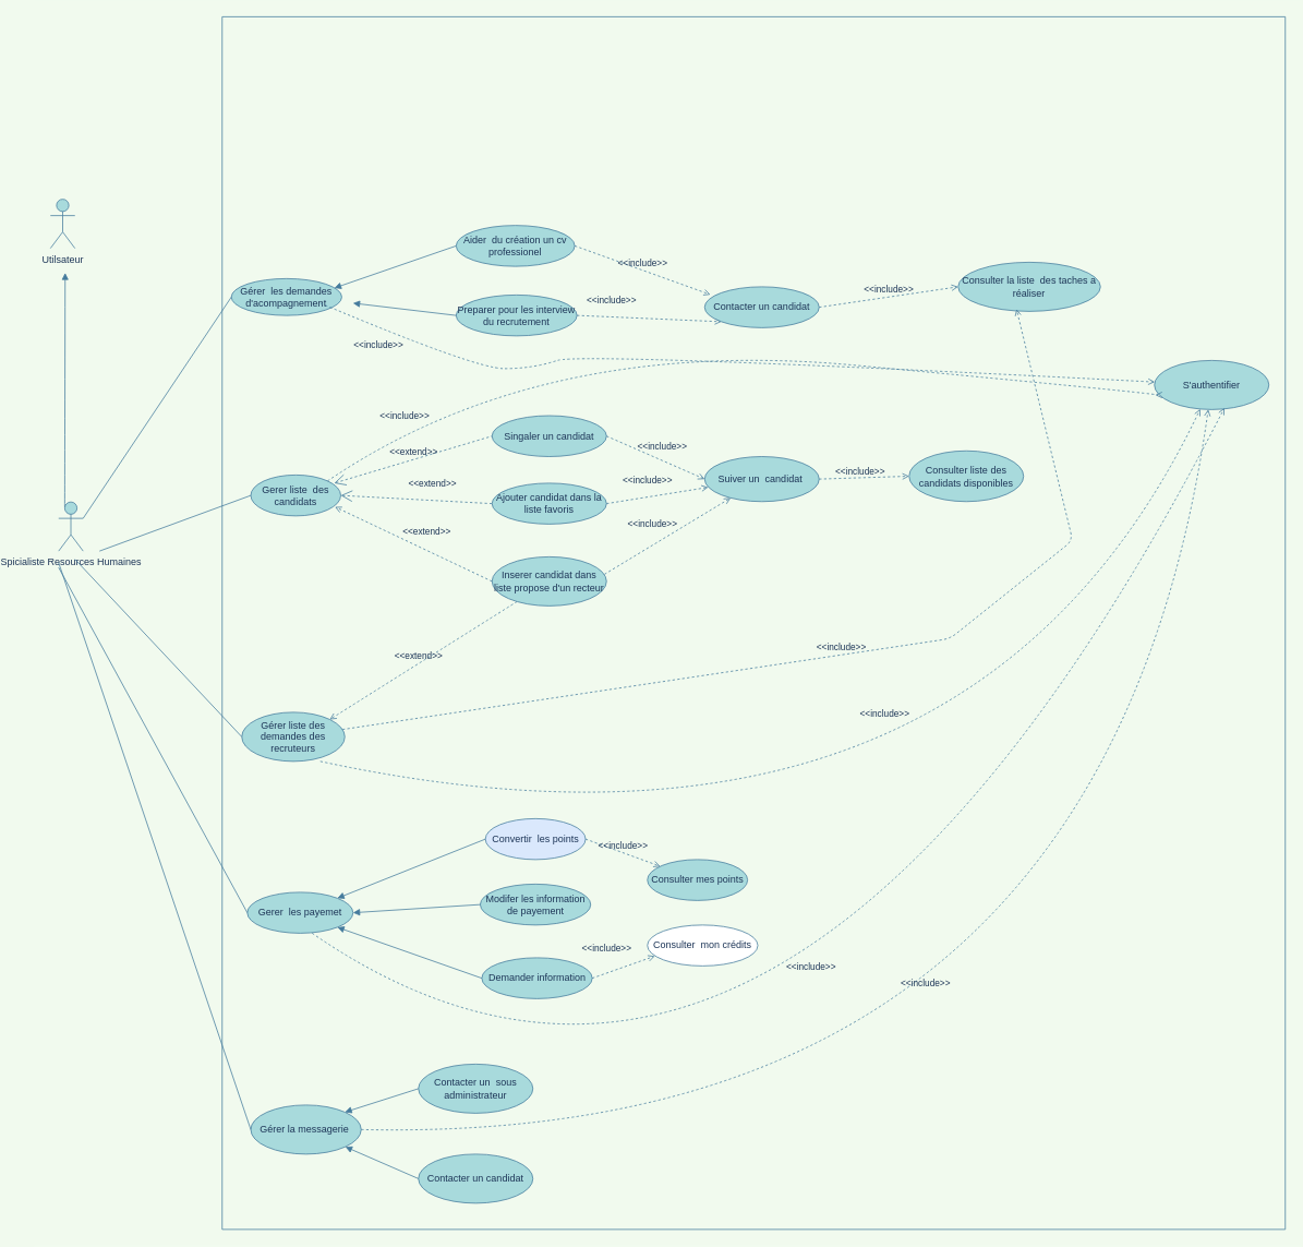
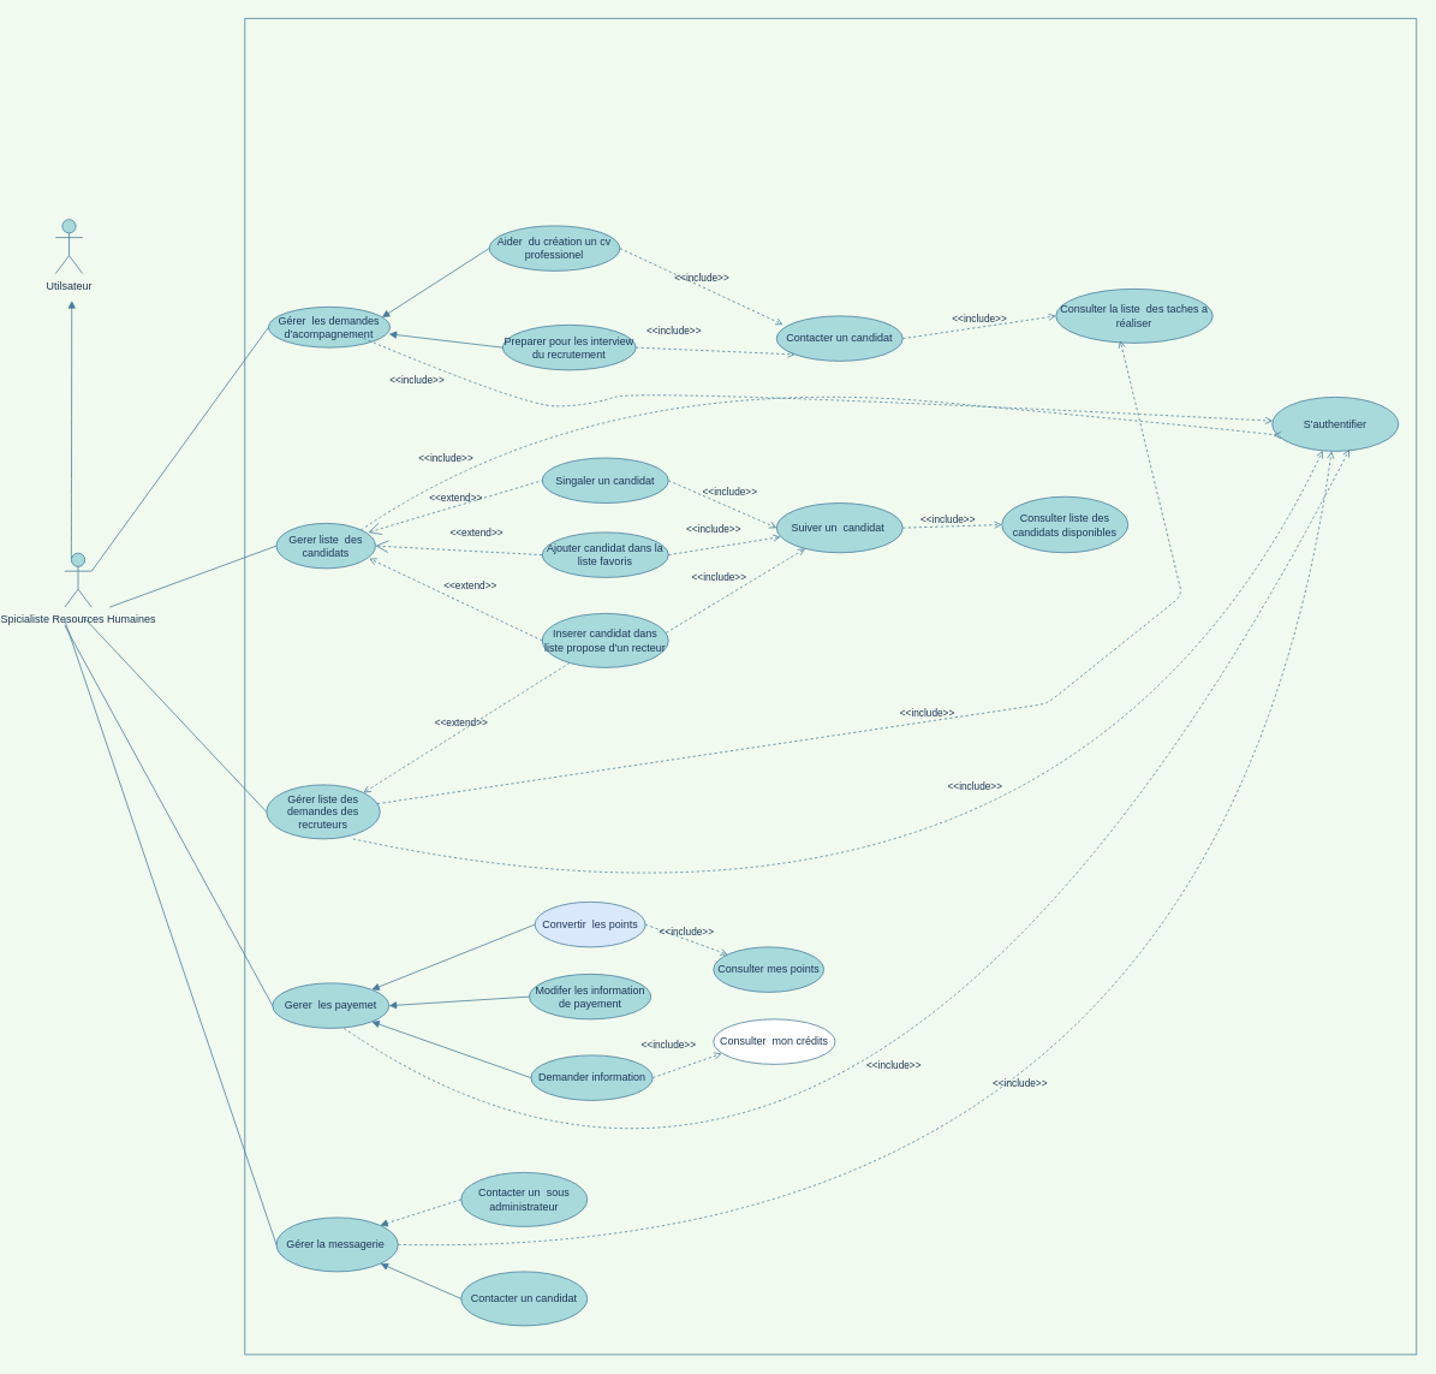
- <mxCell id="22" value="Aider&amp;nbsp; du création un cv professionel" style="ellipse;whiteSpace=wrap;html=1;rounded=0;sketch=0;fontColor=#1D3557;strokeColor=#457B9D;fillColor=#A8DADC;" parent="2" vertex="1"><mxGeometry x="286.13" y="255" width="145" height="50" as="geometry" /></mxCell>
+ <mxCell id="22" value="Aider&amp;nbsp; du création un cv professionel" style="ellipse;whiteSpace=wrap;html=1;rounded=0;sketch=0;fontColor=#1D3557;strokeColor=#457B9D;fillColor=#A8DADC;" parent="2" vertex="1"><mxGeometry x="271.13" y="230" width="145" height="50" as="geometry" /></mxCell>
- <mxCell id="12" value="Gérer&amp;nbsp; les demandes d'acompagnement" style="ellipse;whiteSpace=wrap;html=1;fillColor=#A8DADC;strokeColor=#457B9D;fontColor=#1D3557;" parent="2" vertex="1"><mxGeometry x="11.25" y="320" width="135" height="45" as="geometry" /></mxCell>
+ <mxCell id="12" value="Gérer&amp;nbsp; les demandes d'acompagnement" style="ellipse;whiteSpace=wrap;html=1;fillColor=#A8DADC;strokeColor=#457B9D;fontColor=#1D3557;" parent="2" vertex="1"><mxGeometry x="26.25" y="320" width="135" height="45" as="geometry" /></mxCell>
- <mxCell id="43" value="" style="html=1;verticalAlign=bottom;labelBackgroundColor=none;endArrow=block;endFill=1;rounded=0;exitX=0;exitY=0.5;exitDx=0;exitDy=0;entryX=1;entryY=0;entryDx=0;entryDy=0;strokeColor=#457B9D;fontColor=#1D3557;" parent="2" source="40" target="39" edge="1"><mxGeometry width="160" relative="1" as="geometry"><mxPoint x="370" y="1340" as="sourcePoint" /><mxPoint x="170" y="1360" as="targetPoint" /></mxGeometry></mxCell>
+ <mxCell id="43" value="" style="html=1;verticalAlign=bottom;labelBackgroundColor=none;endArrow=block;endFill=1;rounded=0;exitX=0;exitY=0.5;exitDx=0;exitDy=0;entryX=1;entryY=0;entryDx=0;entryDy=0;strokeColor=#457B9D;fontColor=#1D3557;dashed=1;" parent="2" source="40" target="39" edge="1"><mxGeometry width="160" relative="1" as="geometry"><mxPoint x="370" y="1340" as="sourcePoint" /><mxPoint x="170" y="1360" as="targetPoint" /></mxGeometry></mxCell>
